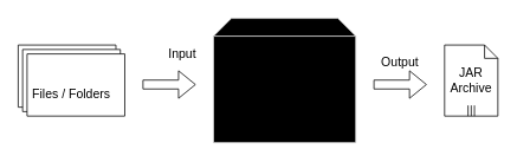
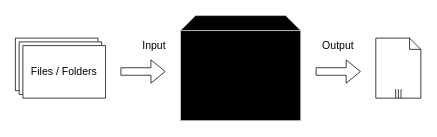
- <mxCell id="11" value="Output" style="text;html=1;strokeColor=none;fillColor=none;align=center;verticalAlign=middle;whiteSpace=wrap;rounded=0;fontColor=#000000;fontSize=14;" vertex="1" parent="1"><mxGeometry x="430" y="60" width="40" height="20" as="geometry" /></mxCell>
+ <mxCell id="11" value="Output" style="text;html=1;strokeColor=none;fillColor=none;align=center;verticalAlign=middle;whiteSpace=wrap;rounded=0;fontColor=#000000;fontSize=14;" vertex="1" parent="1"><mxGeometry x="430" y="50" width="40" height="20" as="geometry" /></mxCell>
- <mxCell id="10" value="&lt;font style=&quot;font-size: 14px&quot;&gt;JAR&lt;br&gt;Archive&lt;/font&gt;" style="text;html=1;strokeColor=none;fillColor=none;align=center;verticalAlign=middle;whiteSpace=wrap;rounded=0;" vertex="1" parent="1"><mxGeometry x="510" y="80" width="40" height="20" as="geometry" /></mxCell>
- <mxCell id="3" value="&lt;font style=&quot;font-size: 14px&quot;&gt;Files / Folders&lt;/font&gt;" style="text;html=1;strokeColor=none;fillColor=none;align=center;verticalAlign=middle;whiteSpace=wrap;rounded=0;" vertex="1" parent="1"><mxGeometry x="25" y="90" width="110" height="30" as="geometry" /></mxCell>
+ <mxCell id="3" value="&lt;font style=&quot;font-size: 14px&quot;&gt;Files / Folders&lt;/font&gt;" style="text;html=1;strokeColor=none;fillColor=none;align=center;verticalAlign=middle;whiteSpace=wrap;rounded=0;" vertex="1" parent="1"><mxGeometry x="30" y="80" width="110" height="30" as="geometry" /></mxCell>
